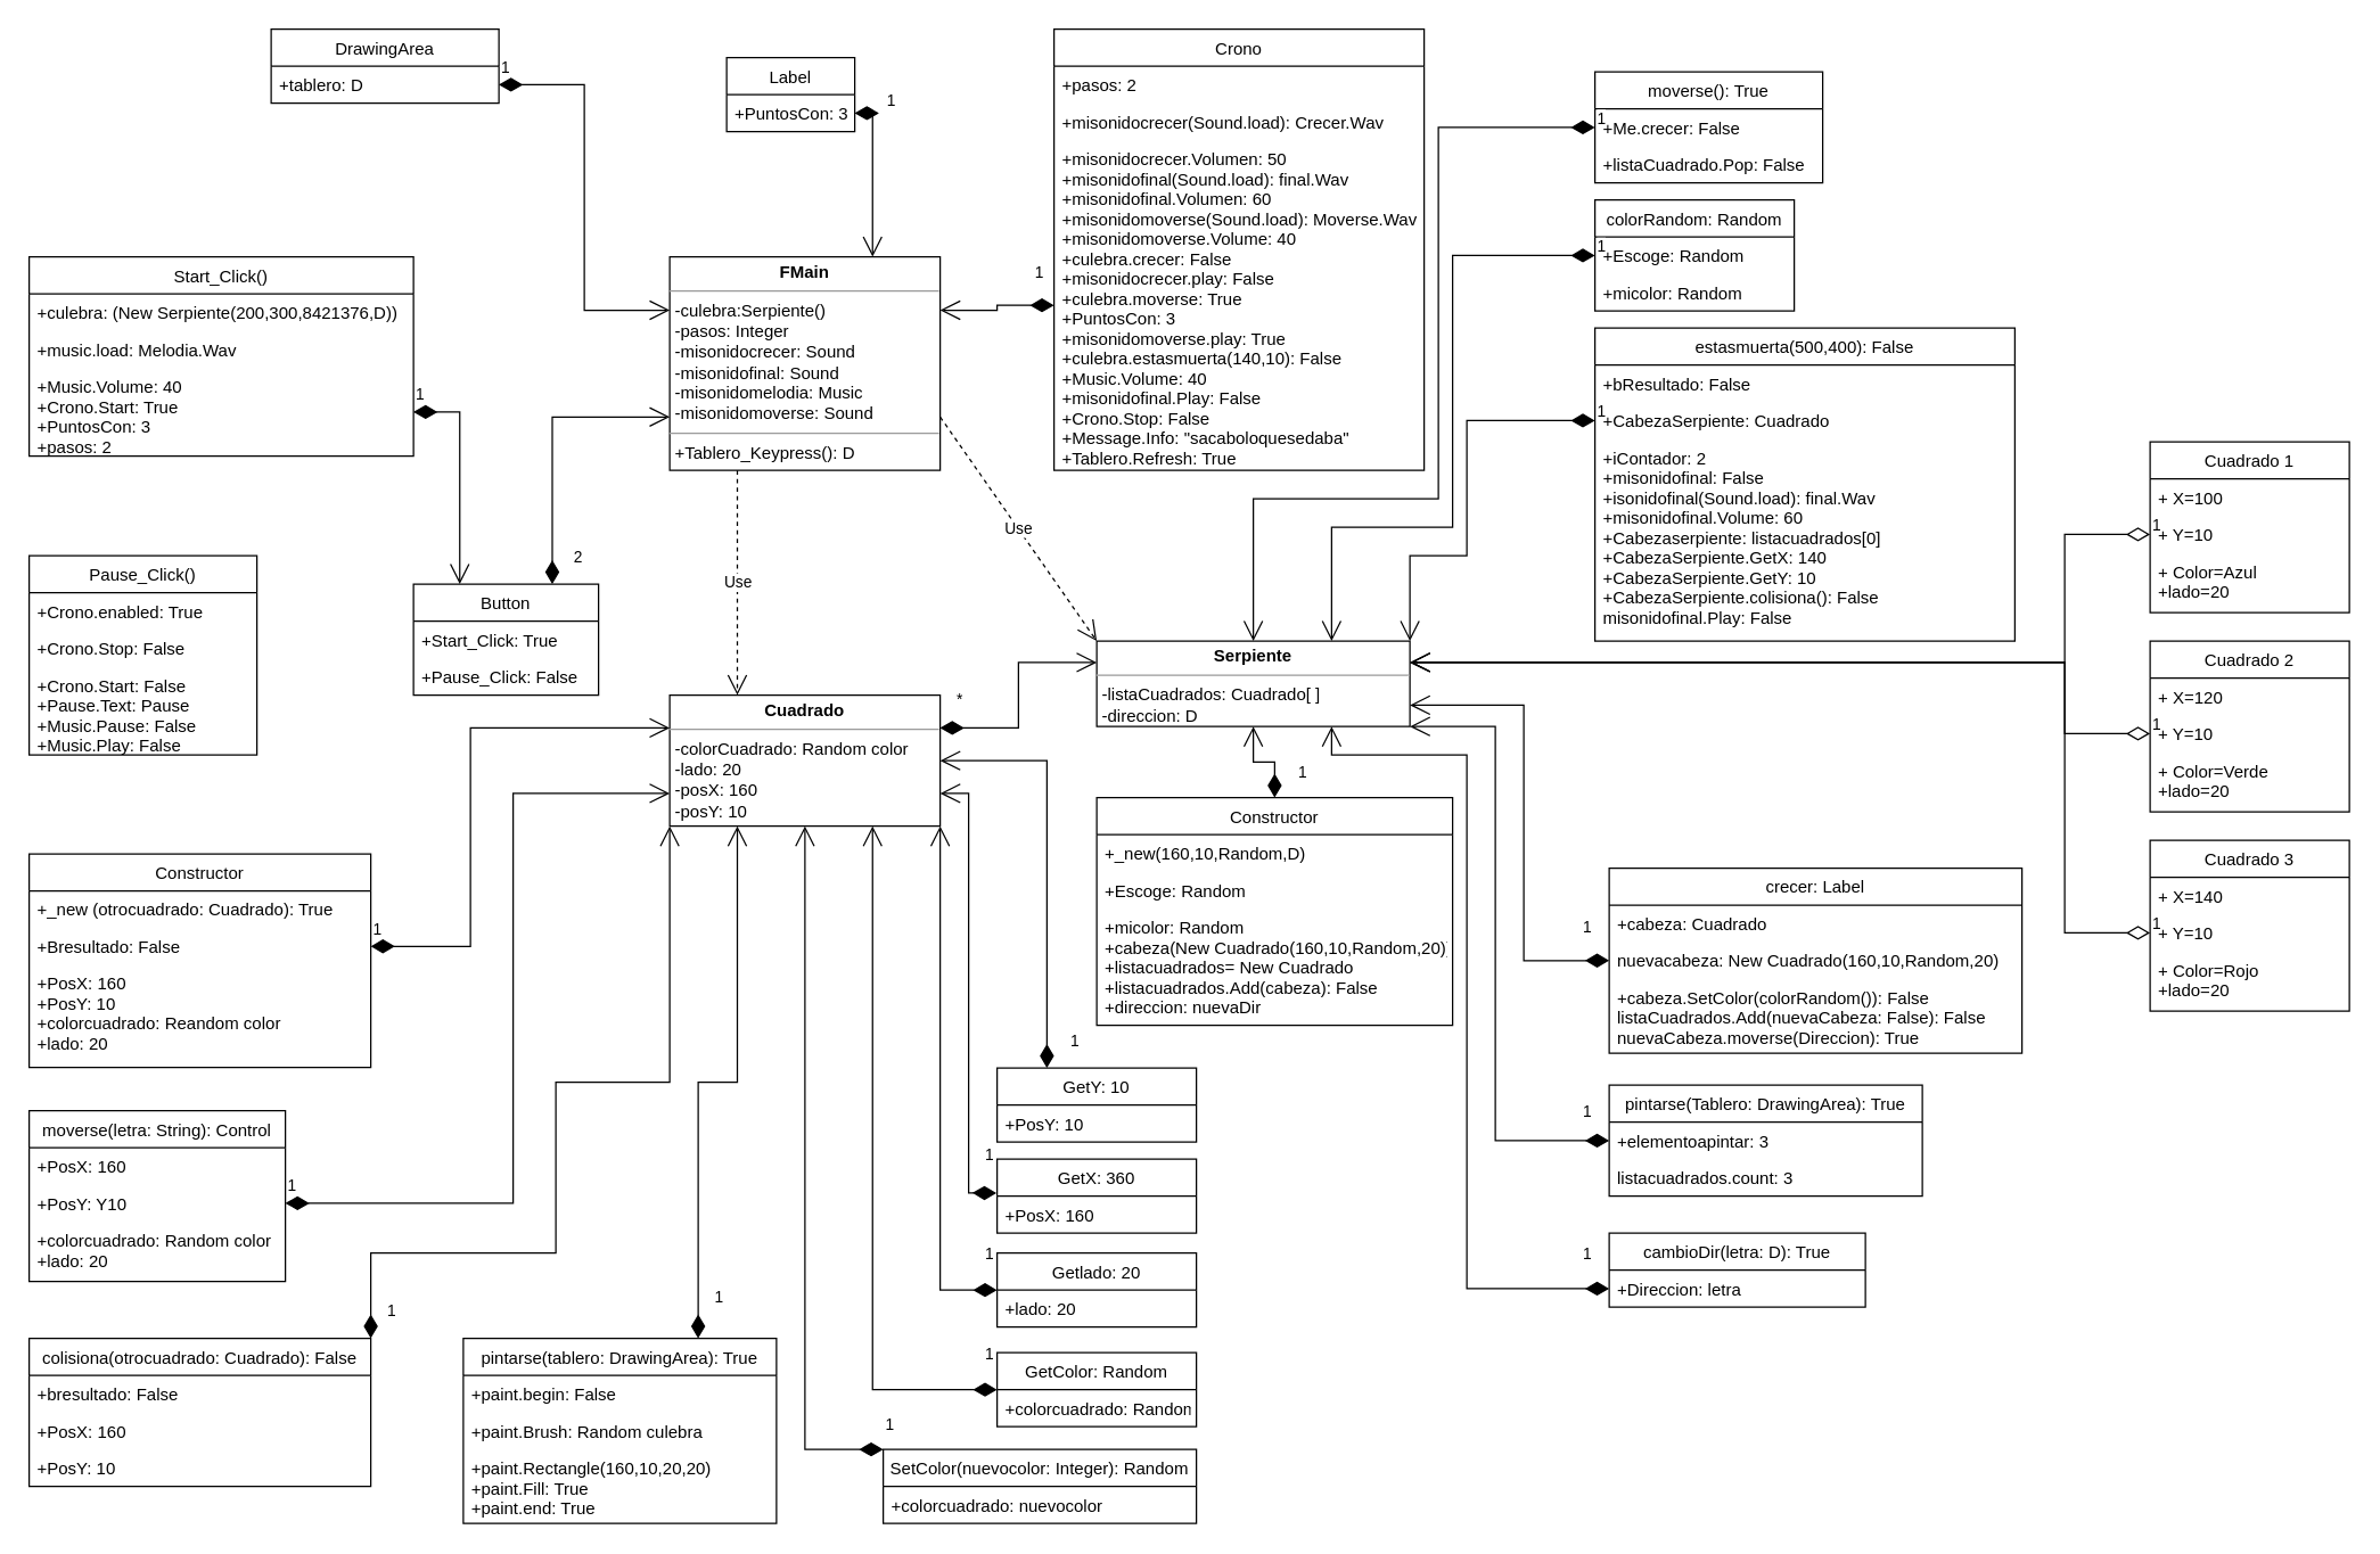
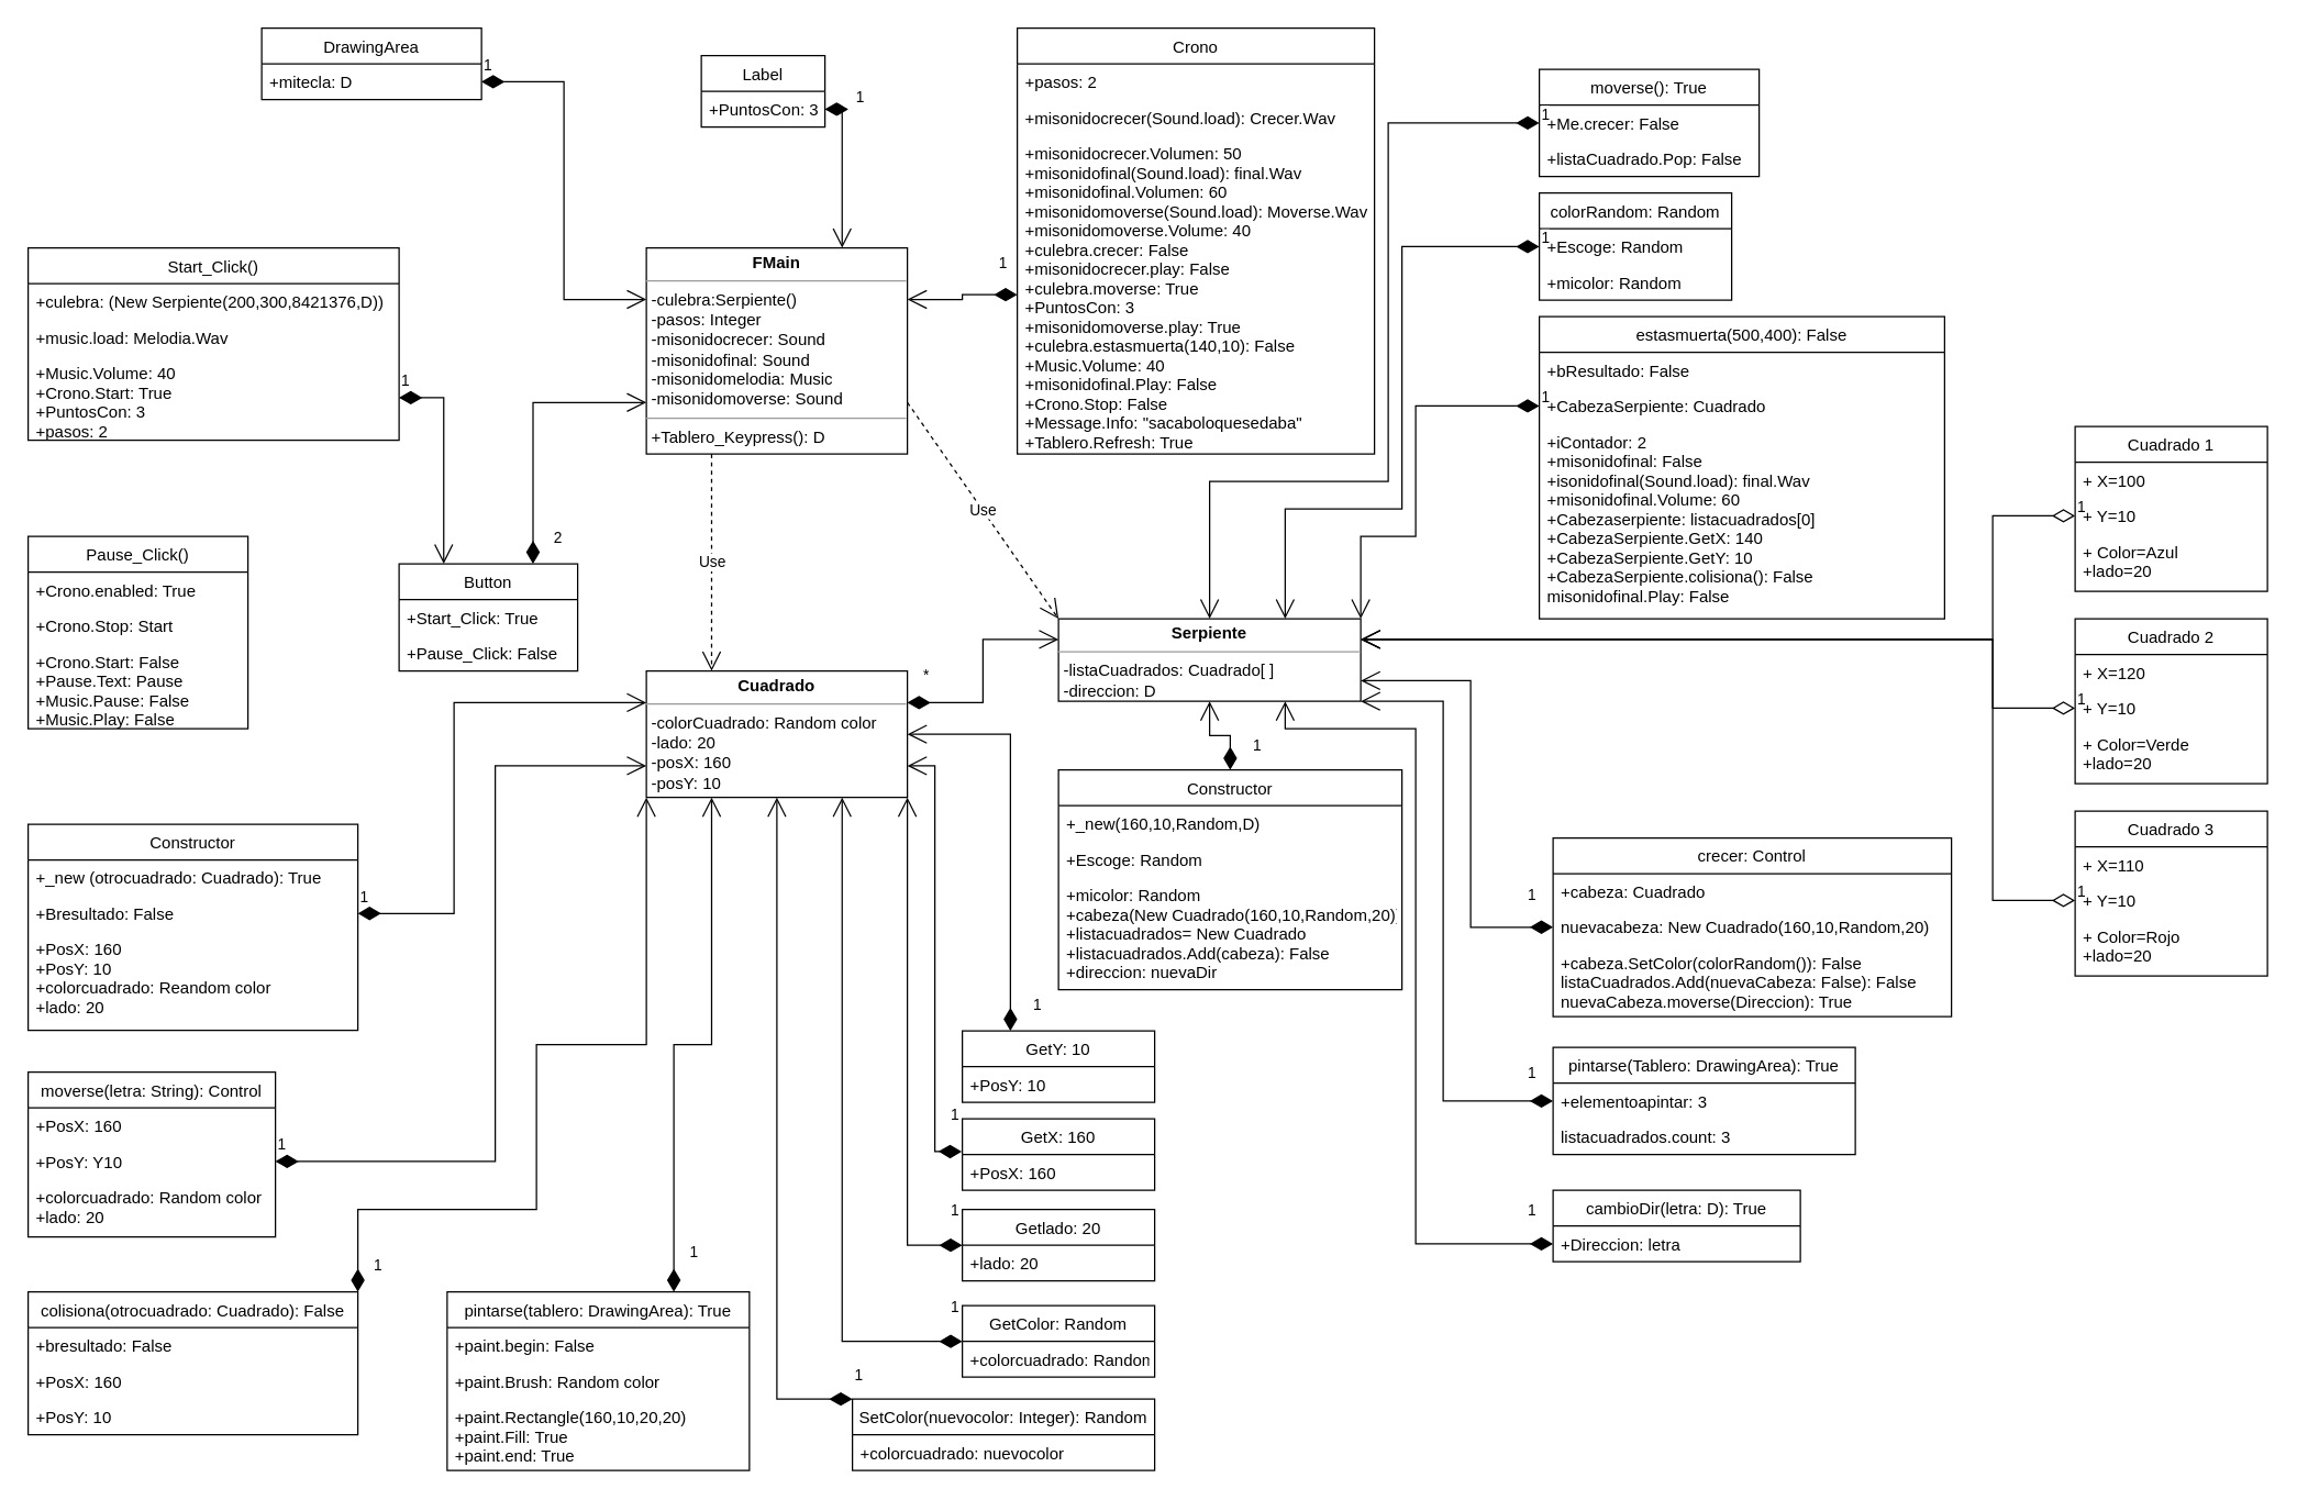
- <mxCell id="6" value="+tablero: D" style="text;strokeColor=none;fillColor=none;align=left;verticalAlign=top;spacingLeft=4;spacingRight=4;overflow=hidden;rotatable=0;points=[[0,0.5],[1,0.5]];portConstraint=eastwest;" parent="5" vertex="1"><mxGeometry y="26" width="160" height="26" as="geometry" /></mxCell>
+ <mxCell id="6" value="+mitecla: D" style="text;strokeColor=none;fillColor=none;align=left;verticalAlign=top;spacingLeft=4;spacingRight=4;overflow=hidden;rotatable=0;points=[[0,0.5],[1,0.5]];portConstraint=eastwest;" parent="5" vertex="1"><mxGeometry y="26" width="160" height="26" as="geometry" /></mxCell>
- <mxCell id="16" value="+Crono.Stop: False" style="text;strokeColor=none;fillColor=none;align=left;verticalAlign=top;spacingLeft=4;spacingRight=4;overflow=hidden;rotatable=0;points=[[0,0.5],[1,0.5]];portConstraint=eastwest;" parent="14" vertex="1"><mxGeometry y="52" width="160" height="26" as="geometry" /></mxCell>
+ <mxCell id="16" value="+Crono.Stop: Start" style="text;strokeColor=none;fillColor=none;align=left;verticalAlign=top;spacingLeft=4;spacingRight=4;overflow=hidden;rotatable=0;points=[[0,0.5],[1,0.5]];portConstraint=eastwest;" parent="14" vertex="1"><mxGeometry y="52" width="160" height="26" as="geometry" /></mxCell>
- <mxCell id="74" value="crecer: Label" style="swimlane;fontStyle=0;childLayout=stackLayout;horizontal=1;startSize=26;fillColor=none;horizontalStack=0;resizeParent=1;resizeParentMax=0;resizeLast=0;collapsible=1;marginBottom=0;" parent="1" vertex="1"><mxGeometry x="1130" y="609.5" width="290" height="130" as="geometry" /></mxCell>
+ <mxCell id="74" value="crecer: Control" style="swimlane;fontStyle=0;childLayout=stackLayout;horizontal=1;startSize=26;fillColor=none;horizontalStack=0;resizeParent=1;resizeParentMax=0;resizeLast=0;collapsible=1;marginBottom=0;" parent="1" vertex="1"><mxGeometry x="1130" y="609.5" width="290" height="130" as="geometry" /></mxCell>
- <mxCell id="106" value="+ X=140" style="text;strokeColor=none;fillColor=none;align=left;verticalAlign=top;spacingLeft=4;spacingRight=4;overflow=hidden;rotatable=0;points=[[0,0.5],[1,0.5]];portConstraint=eastwest;" vertex="1" parent="105"><mxGeometry y="26" width="140" height="26" as="geometry" /></mxCell>
+ <mxCell id="106" value="+ X=110" style="text;strokeColor=none;fillColor=none;align=left;verticalAlign=top;spacingLeft=4;spacingRight=4;overflow=hidden;rotatable=0;points=[[0,0.5],[1,0.5]];portConstraint=eastwest;" vertex="1" parent="105"><mxGeometry y="26" width="140" height="26" as="geometry" /></mxCell>
- <mxCell id="47" value="GetX: 360" style="swimlane;fontStyle=0;childLayout=stackLayout;horizontal=1;startSize=26;fillColor=none;horizontalStack=0;resizeParent=1;resizeParentMax=0;resizeLast=0;collapsible=1;marginBottom=0;" parent="1" vertex="1"><mxGeometry x="700" y="814" width="140" height="52" as="geometry" /></mxCell>
+ <mxCell id="47" value="GetX: 160" style="swimlane;fontStyle=0;childLayout=stackLayout;horizontal=1;startSize=26;fillColor=none;horizontalStack=0;resizeParent=1;resizeParentMax=0;resizeLast=0;collapsible=1;marginBottom=0;" parent="1" vertex="1"><mxGeometry x="700" y="814" width="140" height="52" as="geometry" /></mxCell>
- <mxCell id="43" value="+paint.Brush: Random culebra" style="text;strokeColor=none;fillColor=none;align=left;verticalAlign=top;spacingLeft=4;spacingRight=4;overflow=hidden;rotatable=0;points=[[0,0.5],[1,0.5]];portConstraint=eastwest;" parent="41" vertex="1"><mxGeometry y="52" width="220" height="26" as="geometry" /></mxCell>
+ <mxCell id="43" value="+paint.Brush: Random color" style="text;strokeColor=none;fillColor=none;align=left;verticalAlign=top;spacingLeft=4;spacingRight=4;overflow=hidden;rotatable=0;points=[[0,0.5],[1,0.5]];portConstraint=eastwest;" parent="41" vertex="1"><mxGeometry y="52" width="220" height="26" as="geometry" /></mxCell>
